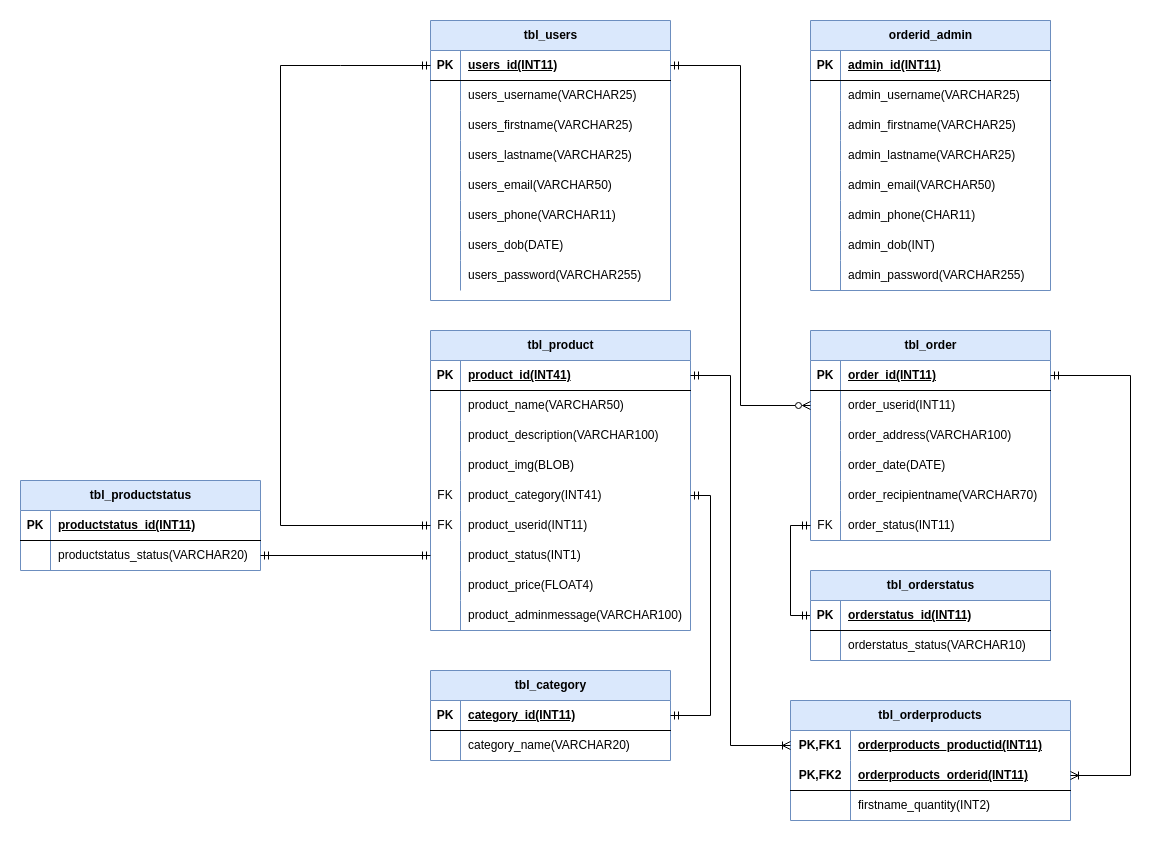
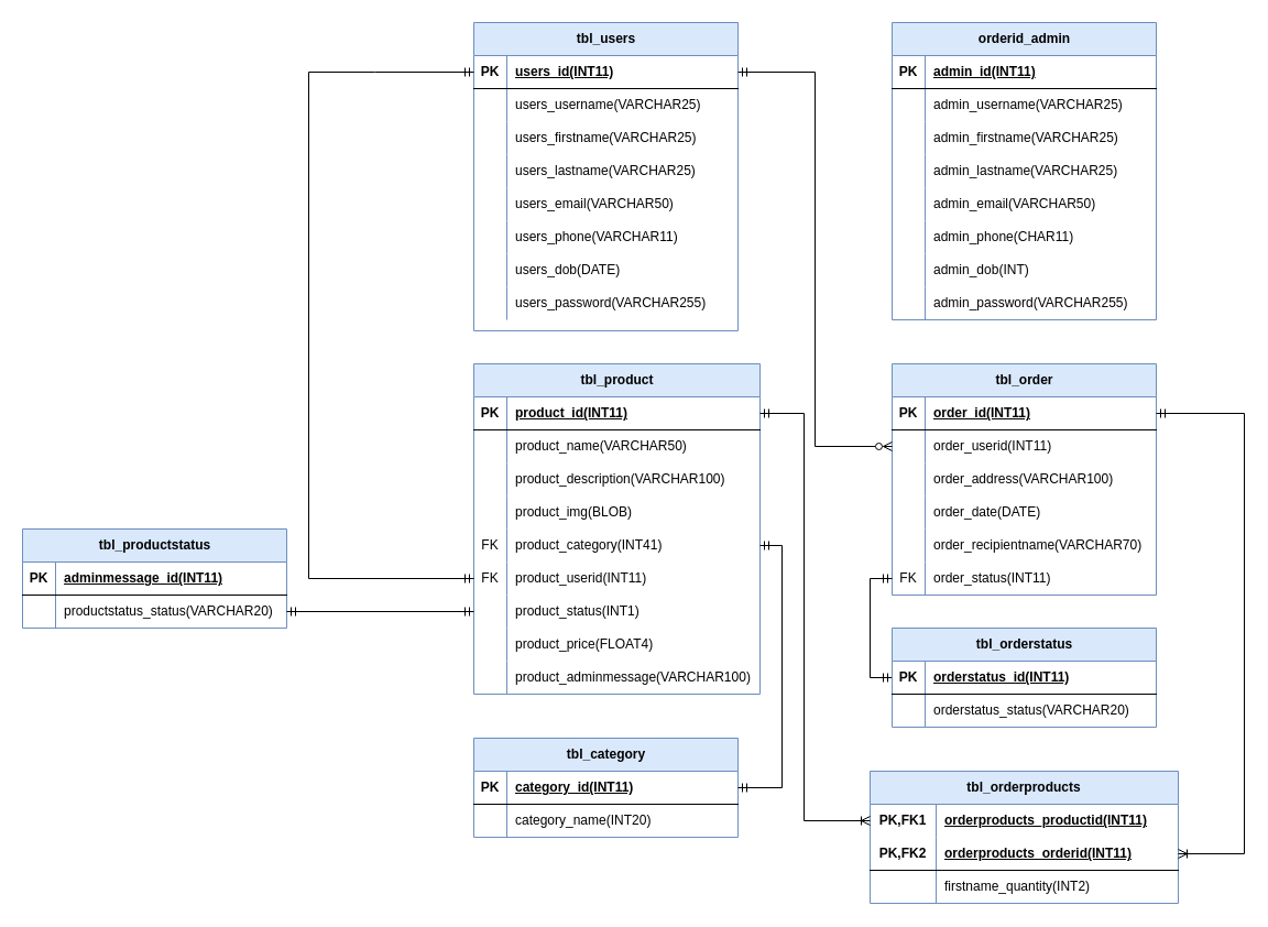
- <mxCell id="55" value="product_id(INT41)" style="shape=partialRectangle;connectable=0;fillColor=none;top=0;left=0;bottom=0;right=0;align=left;spacingLeft=6;fontStyle=5;overflow=hidden;whiteSpace=wrap;html=1;" parent="53" vertex="1"><mxGeometry x="30" width="230" height="30" as="geometry"><mxRectangle width="230" height="30" as="alternateBounds" /></mxGeometry></mxCell>
+ <mxCell id="55" value="product_id(INT11)" style="shape=partialRectangle;connectable=0;fillColor=none;top=0;left=0;bottom=0;right=0;align=left;spacingLeft=6;fontStyle=5;overflow=hidden;whiteSpace=wrap;html=1;" parent="53" vertex="1"><mxGeometry x="30" width="230" height="30" as="geometry"><mxRectangle width="230" height="30" as="alternateBounds" /></mxGeometry></mxCell>
- <mxCell id="112" value="productstatus_id(INT11)" style="shape=partialRectangle;connectable=0;fillColor=none;top=0;left=0;bottom=0;right=0;align=left;spacingLeft=6;fontStyle=5;overflow=hidden;whiteSpace=wrap;html=1;" parent="110" vertex="1"><mxGeometry x="30" width="210" height="30" as="geometry"><mxRectangle width="210" height="30" as="alternateBounds" /></mxGeometry></mxCell>
+ <mxCell id="112" value="adminmessage_id(INT11)" style="shape=partialRectangle;connectable=0;fillColor=none;top=0;left=0;bottom=0;right=0;align=left;spacingLeft=6;fontStyle=5;overflow=hidden;whiteSpace=wrap;html=1;" parent="110" vertex="1"><mxGeometry x="30" width="210" height="30" as="geometry"><mxRectangle width="210" height="30" as="alternateBounds" /></mxGeometry></mxCell>
- <mxCell id="124" value="orderstatus_status(VARCHAR10)" style="shape=partialRectangle;connectable=0;fillColor=none;top=0;left=0;bottom=0;right=0;align=left;spacingLeft=6;overflow=hidden;whiteSpace=wrap;html=1;" parent="122" vertex="1"><mxGeometry x="30" width="210" height="30" as="geometry"><mxRectangle width="210" height="30" as="alternateBounds" /></mxGeometry></mxCell>
+ <mxCell id="124" value="orderstatus_status(VARCHAR20)" style="shape=partialRectangle;connectable=0;fillColor=none;top=0;left=0;bottom=0;right=0;align=left;spacingLeft=6;overflow=hidden;whiteSpace=wrap;html=1;" parent="122" vertex="1"><mxGeometry x="30" width="210" height="30" as="geometry"><mxRectangle width="210" height="30" as="alternateBounds" /></mxGeometry></mxCell>
- <mxCell id="87" value="category_name(VARCHAR20)" style="shape=partialRectangle;connectable=0;fillColor=none;top=0;left=0;bottom=0;right=0;align=left;spacingLeft=6;overflow=hidden;whiteSpace=wrap;html=1;" parent="85" vertex="1"><mxGeometry x="30" width="210" height="30" as="geometry"><mxRectangle width="210" height="30" as="alternateBounds" /></mxGeometry></mxCell>
+ <mxCell id="87" value="category_name(INT20)" style="shape=partialRectangle;connectable=0;fillColor=none;top=0;left=0;bottom=0;right=0;align=left;spacingLeft=6;overflow=hidden;whiteSpace=wrap;html=1;" parent="85" vertex="1"><mxGeometry x="30" width="210" height="30" as="geometry"><mxRectangle width="210" height="30" as="alternateBounds" /></mxGeometry></mxCell>
